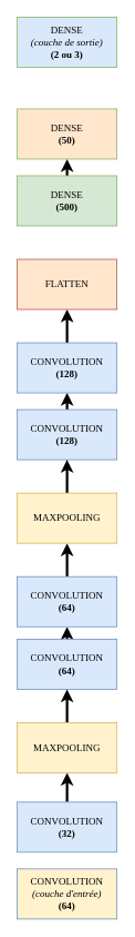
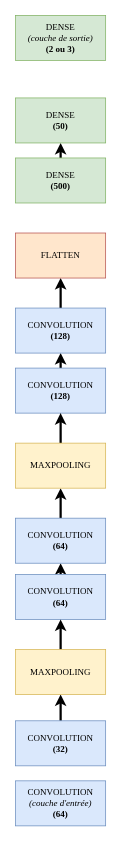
- <mxCell id="17" value="&lt;font face=&quot;Iwona&quot;&gt;DENSE&lt;br&gt;&lt;i&gt;(couche de sortie)&lt;br&gt;&lt;/i&gt;&lt;/font&gt;&lt;b style=&quot;font-family: &amp;#34;iwona&amp;#34;&quot;&gt;(2 ou 3)&lt;/b&gt;&lt;font face=&quot;Iwona&quot;&gt;&lt;i&gt;&lt;br&gt;&lt;/i&gt;&lt;/font&gt;" style="rounded=0;whiteSpace=wrap;html=1;rotation=0;fillColor=#dae8fc;strokeColor=#82b366;" parent="1" vertex="1"><mxGeometry x="20" y="20" width="120" height="60" as="geometry" /></mxCell>
+ <mxCell id="17" value="&lt;font face=&quot;Iwona&quot;&gt;DENSE&lt;br&gt;&lt;i&gt;(couche de sortie)&lt;br&gt;&lt;/i&gt;&lt;/font&gt;&lt;b style=&quot;font-family: &amp;#34;iwona&amp;#34;&quot;&gt;(2 ou 3)&lt;/b&gt;&lt;font face=&quot;Iwona&quot;&gt;&lt;i&gt;&lt;br&gt;&lt;/i&gt;&lt;/font&gt;" style="rounded=0;whiteSpace=wrap;html=1;rotation=0;fillColor=#d5e8d4;strokeColor=#82b366;" parent="1" vertex="1"><mxGeometry x="20" y="20" width="120" height="60" as="geometry" /></mxCell>
- <mxCell id="15" value="&lt;font face=&quot;Iwona&quot;&gt;DENSE&lt;br&gt;&lt;/font&gt;&lt;b style=&quot;font-family: &amp;#34;iwona&amp;#34;&quot;&gt;(50)&lt;/b&gt;&lt;font face=&quot;Iwona&quot;&gt;&lt;br&gt;&lt;/font&gt;" style="rounded=0;whiteSpace=wrap;html=1;rotation=0;fillColor=#ffe6cc;strokeColor=#82b366;" parent="1" vertex="1"><mxGeometry x="20" y="130" width="120" height="60" as="geometry" /></mxCell>
+ <mxCell id="15" value="&lt;font face=&quot;Iwona&quot;&gt;DENSE&lt;br&gt;&lt;/font&gt;&lt;b style=&quot;font-family: &amp;#34;iwona&amp;#34;&quot;&gt;(50)&lt;/b&gt;&lt;font face=&quot;Iwona&quot;&gt;&lt;br&gt;&lt;/font&gt;" style="rounded=0;whiteSpace=wrap;html=1;rotation=0;fillColor=#d5e8d4;strokeColor=#82b366;" parent="1" vertex="1"><mxGeometry x="20" y="130" width="120" height="60" as="geometry" /></mxCell>
- <mxCell id="2" value="&lt;font face=&quot;Iwona&quot;&gt;CONVOLUTION&lt;br&gt;&lt;i&gt;(couche d'entrée)&lt;/i&gt;&lt;br&gt;&lt;b&gt;(64)&lt;/b&gt;&lt;br&gt;&lt;/font&gt;" style="rounded=0;whiteSpace=wrap;html=1;rotation=0;fillColor=#fff2cc;strokeColor=#6c8ebf;" parent="1" vertex="1"><mxGeometry x="20" y="1040" width="120" height="60" as="geometry" /></mxCell>
+ <mxCell id="2" value="&lt;font face=&quot;Iwona&quot;&gt;CONVOLUTION&lt;br&gt;&lt;i&gt;(couche d'entrée)&lt;/i&gt;&lt;br&gt;&lt;b&gt;(64)&lt;/b&gt;&lt;br&gt;&lt;/font&gt;" style="rounded=0;whiteSpace=wrap;html=1;rotation=0;fillColor=#dae8fc;strokeColor=#6c8ebf;" parent="1" vertex="1"><mxGeometry x="20" y="1040" width="120" height="60" as="geometry" /></mxCell>
